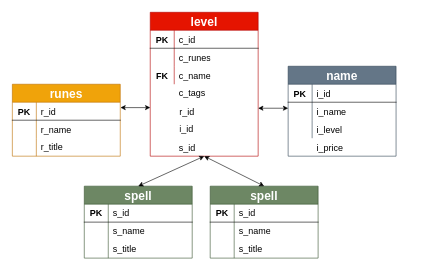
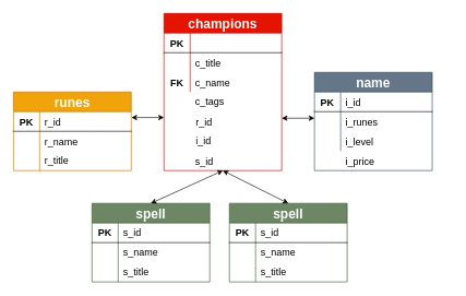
- <mxCell id="16" value="level" style="shape=table;startSize=30;container=1;collapsible=0;childLayout=tableLayout;fixedRows=1;rowLines=0;fontStyle=1;align=center;fontSize=20;fillColor=#e51400;strokeColor=#B20000;fontColor=#ffffff;" parent="15" vertex="1"><mxGeometry width="180" height="240.0" as="geometry" /></mxCell>
+ <mxCell id="16" value="champions" style="shape=table;startSize=30;container=1;collapsible=0;childLayout=tableLayout;fixedRows=1;rowLines=0;fontStyle=1;align=center;fontSize=20;fillColor=#e51400;strokeColor=#B20000;fontColor=#ffffff;" parent="15" vertex="1"><mxGeometry width="180" height="240.0" as="geometry" /></mxCell>
- <mxCell id="19" value="&lt;font style=&quot;font-size: 15px&quot;&gt;c_id&lt;/font&gt;" style="shape=partialRectangle;html=1;whiteSpace=wrap;connectable=0;fillColor=none;top=0;left=0;bottom=0;right=0;align=left;spacingLeft=6;overflow=hidden;" parent="17" vertex="1"><mxGeometry x="40" width="140" height="30" as="geometry" /></mxCell>
- <mxCell id="22" value="&lt;span style=&quot;font-size: 15px&quot;&gt;c_runes&lt;/span&gt;" style="shape=partialRectangle;html=1;whiteSpace=wrap;connectable=0;fillColor=none;top=0;left=0;bottom=0;right=0;align=left;spacingLeft=6;overflow=hidden;" parent="20" vertex="1"><mxGeometry x="40" width="140" height="30" as="geometry" /></mxCell>
+ <mxCell id="22" value="&lt;span style=&quot;font-size: 15px&quot;&gt;c_title&lt;/span&gt;" style="shape=partialRectangle;html=1;whiteSpace=wrap;connectable=0;fillColor=none;top=0;left=0;bottom=0;right=0;align=left;spacingLeft=6;overflow=hidden;" parent="20" vertex="1"><mxGeometry x="40" width="140" height="30" as="geometry" /></mxCell>
- <mxCell id="8" value="&lt;span style=&quot;font-size: 15px&quot;&gt;i_name&lt;/span&gt;" style="shape=partialRectangle;html=1;whiteSpace=wrap;connectable=0;fillColor=none;top=0;left=0;bottom=0;right=0;align=left;spacingLeft=6;overflow=hidden;" parent="6" vertex="1"><mxGeometry x="40" width="140" height="30" as="geometry" /></mxCell>
+ <mxCell id="8" value="&lt;span style=&quot;font-size: 15px&quot;&gt;i_runes&lt;/span&gt;" style="shape=partialRectangle;html=1;whiteSpace=wrap;connectable=0;fillColor=none;top=0;left=0;bottom=0;right=0;align=left;spacingLeft=6;overflow=hidden;" parent="6" vertex="1"><mxGeometry x="40" width="140" height="30" as="geometry" /></mxCell>
